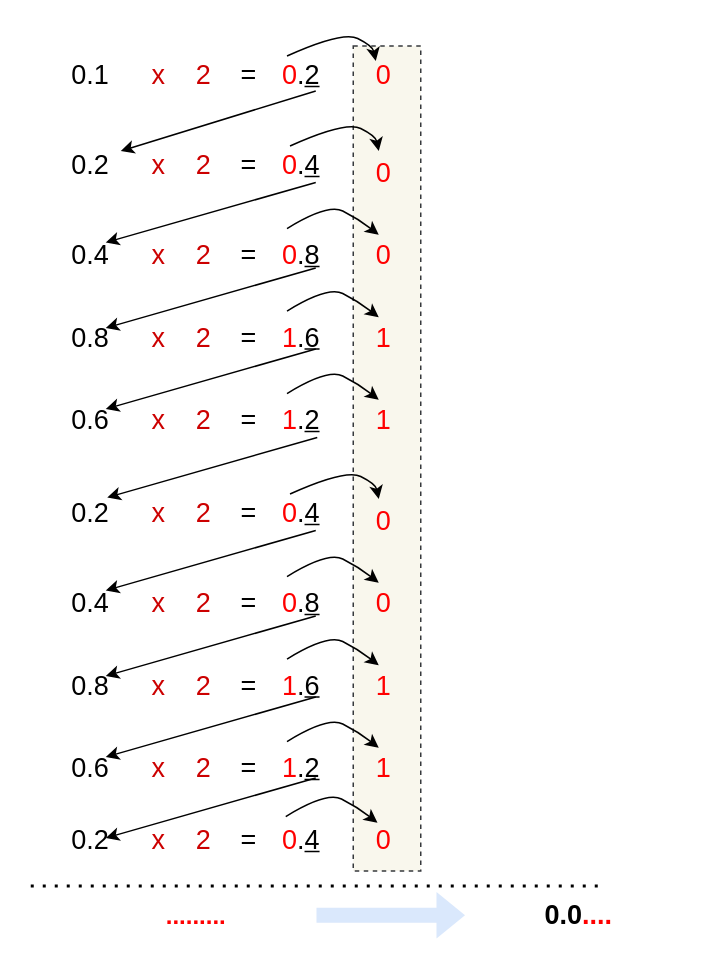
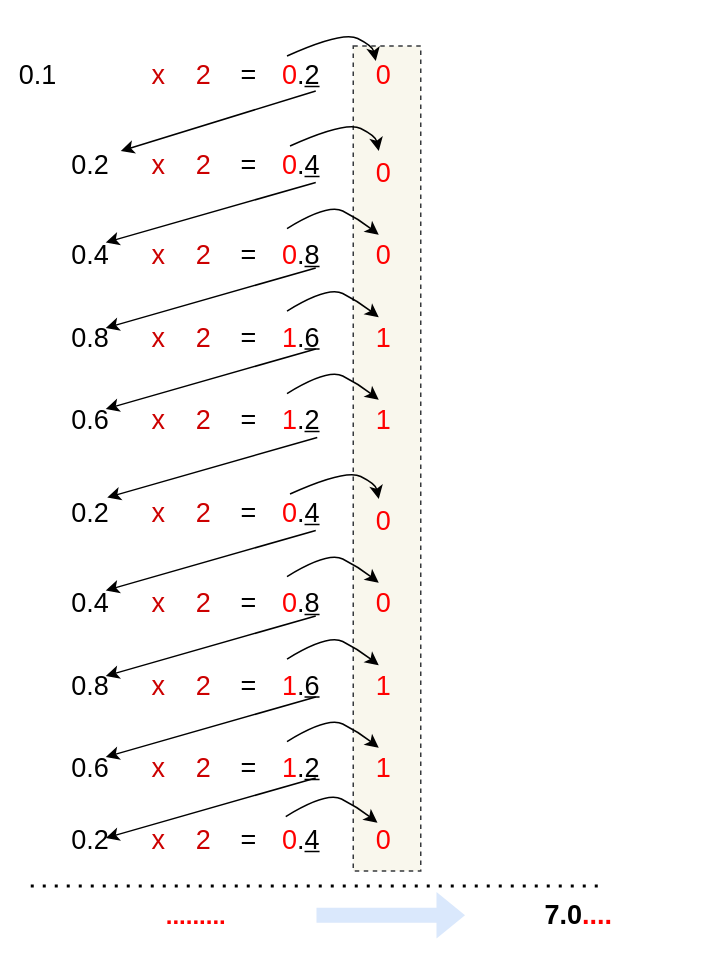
- <mxCell id="3" value="0.1" style="rounded=0;whiteSpace=wrap;html=1;fontSize=18;fillColor=none;strokeColor=none;" vertex="1" parent="1"><mxGeometry x="40" y="30" width="40" height="40" as="geometry" /></mxCell>
+ <mxCell id="3" value="0.1" style="rounded=0;whiteSpace=wrap;html=1;fontSize=18;fillColor=none;strokeColor=none;" vertex="1" parent="1"><mxGeometry x="5" y="30" width="40" height="40" as="geometry" /></mxCell>
- <mxCell id="85" value="0.0&lt;font color=&quot;#ff0000&quot;&gt;....&lt;/font&gt;" style="text;html=1;align=center;verticalAlign=middle;resizable=0;points=[];autosize=1;fontSize=18;fontStyle=1" vertex="1" parent="1"><mxGeometry x="310" y="595" width="150" height="30" as="geometry" /></mxCell>
+ <mxCell id="85" value="7.0&lt;font color=&quot;#ff0000&quot;&gt;....&lt;/font&gt;" style="text;html=1;align=center;verticalAlign=middle;resizable=0;points=[];autosize=1;fontSize=18;fontStyle=1" vertex="1" parent="1"><mxGeometry x="310" y="595" width="150" height="30" as="geometry" /></mxCell>
